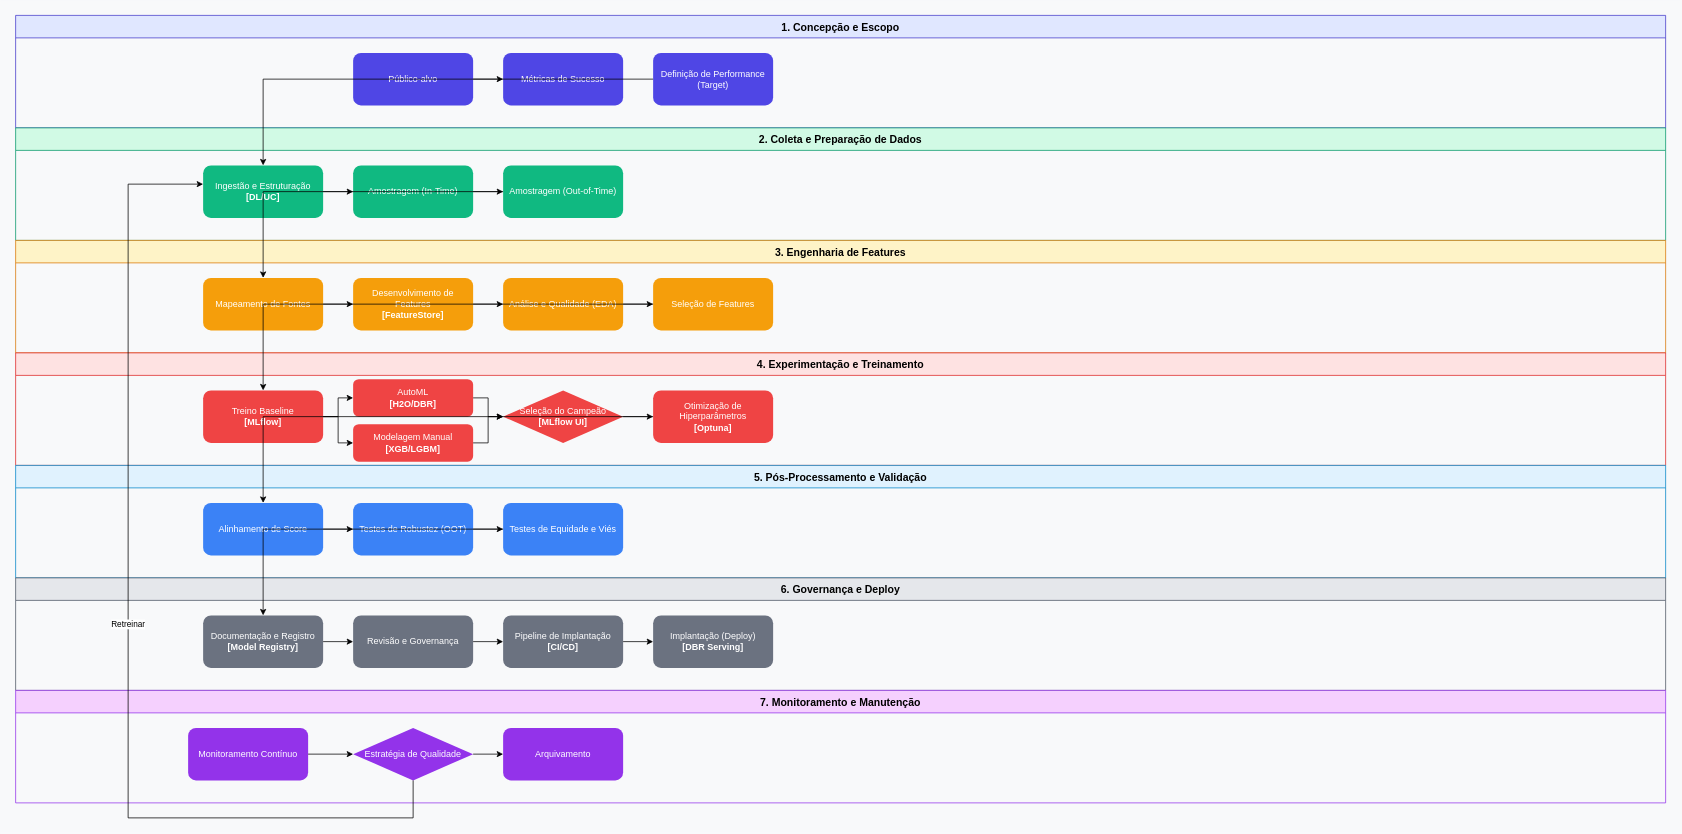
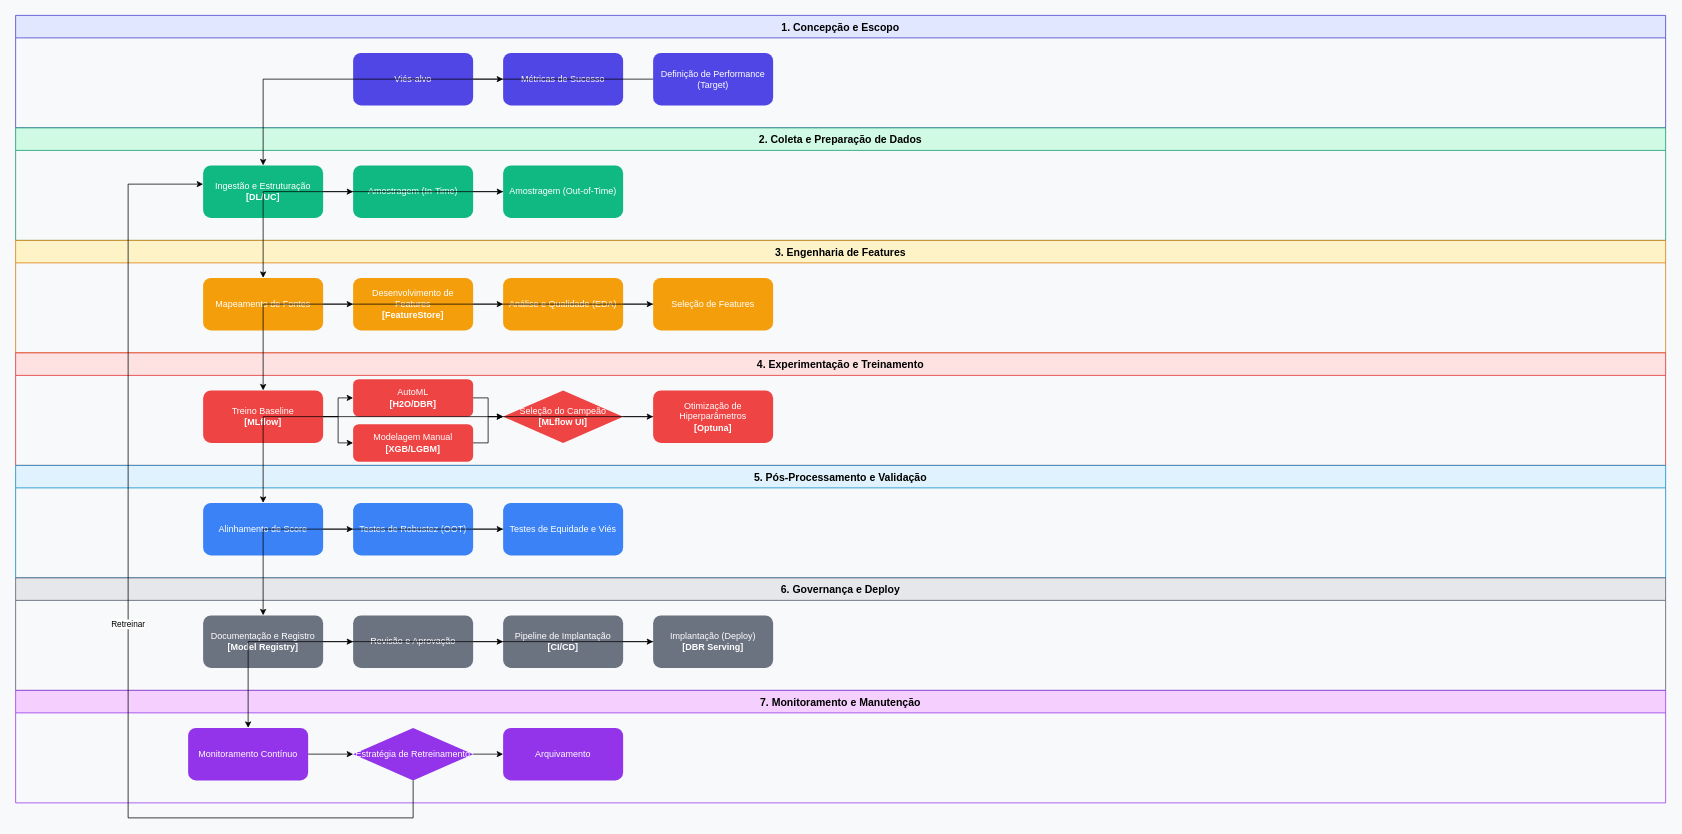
- <mxCell id="9" value="Público-alvo" style="rounded=1;whiteSpace=wrap;html=1;fillColor=#4f46e5;fontColor=#ffffff;strokeColor=none;" vertex="1" parent="2" tooltip="Definir os segmentos de clientes e produtos que o modelo deve escorar, detalhando critérios de inclusão e exclusão."><mxGeometry x="450" y="50" width="160" height="70" as="geometry" /></mxCell>
+ <mxCell id="9" value="Viés-alvo" style="rounded=1;whiteSpace=wrap;html=1;fillColor=#4f46e5;fontColor=#ffffff;strokeColor=none;" vertex="1" parent="2" tooltip="Definir os segmentos de clientes e produtos que o modelo deve escorar, detalhando critérios de inclusão e exclusão."><mxGeometry x="450" y="50" width="160" height="70" as="geometry" /></mxCell>
- <mxCell id="28" value="Revisão e Governança" style="rounded=1;whiteSpace=wrap;html=1;fillColor=#6b7280;fontColor=#ffffff;strokeColor=none;" vertex="1" parent="7" tooltip="Submeter o modelo para o comitê de validação (Risk, Compliance)."><mxGeometry x="450" y="50" width="160" height="70" as="geometry" /></mxCell>
+ <mxCell id="28" value="Revisão e Aprovação" style="rounded=1;whiteSpace=wrap;html=1;fillColor=#6b7280;fontColor=#ffffff;strokeColor=none;" vertex="1" parent="7" tooltip="Submeter o modelo para o comitê de validação (Risk, Compliance)."><mxGeometry x="450" y="50" width="160" height="70" as="geometry" /></mxCell>
+ <mxCell id="55" style="edgeStyle=orthogonalEdgeStyle;rounded=0;orthogonalLoop=1;jettySize=auto;html=1;endArrow=classic;endFill=1;" edge="1" parent="1" source="30" target="31"><mxGeometry relative="1" as="geometry" /></mxCell>
- <mxCell id="32" value="Estratégia de Qualidade" style="rhombus;whiteSpace=wrap;html=1;fillColor=#9333ea;fontColor=#ffffff;strokeColor=none;" vertex="1" parent="8" tooltip="Definir gatilhos automáticos (ex: PSI &gt; 0.2) que iniciam o pipeline de retreinamento."><mxGeometry x="450" y="50" width="160" height="70" as="geometry" /></mxCell>
+ <mxCell id="32" value="Estratégia de Retreinamento" style="rhombus;whiteSpace=wrap;html=1;fillColor=#9333ea;fontColor=#ffffff;strokeColor=none;" vertex="1" parent="8" tooltip="Definir gatilhos automáticos (ex: PSI &gt; 0.2) que iniciam o pipeline de retreinamento."><mxGeometry x="450" y="50" width="160" height="70" as="geometry" /></mxCell>
